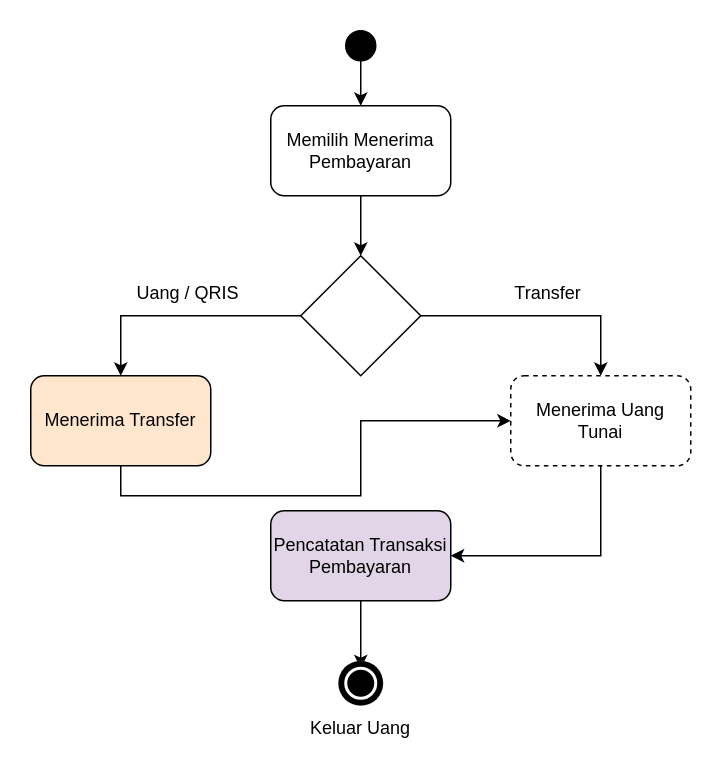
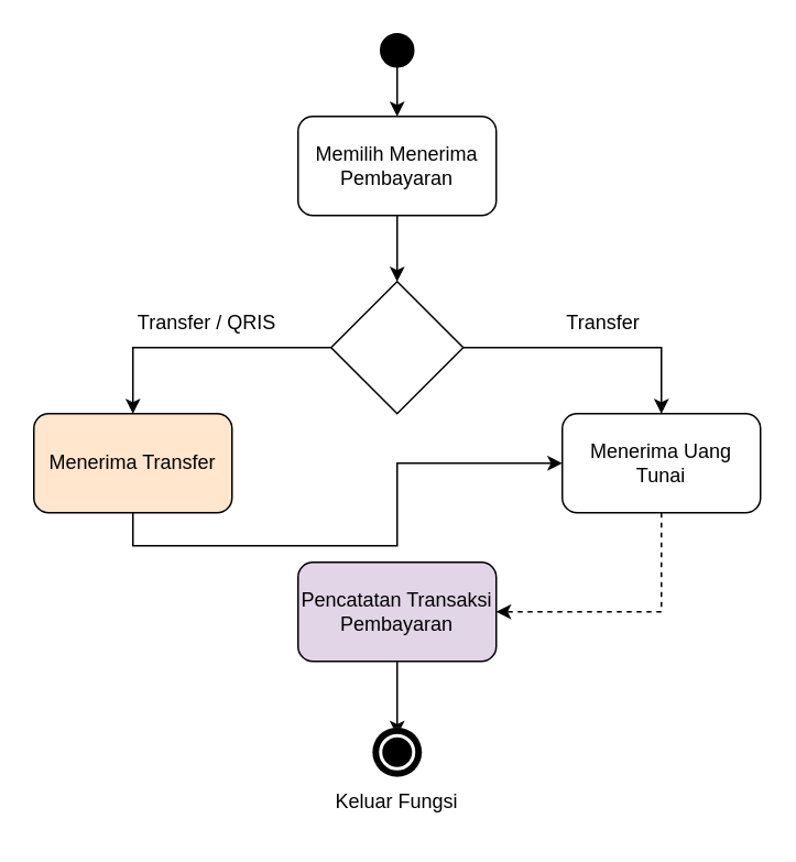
- <mxCell id="13" value="Uang / QRIS" style="text;html=1;align=center;verticalAlign=middle;whiteSpace=wrap;rounded=0;" vertex="1" parent="1"><mxGeometry x="80" y="180" width="90" height="30" as="geometry" /></mxCell>
+ <mxCell id="13" value="Transfer / QRIS" style="text;html=1;align=center;verticalAlign=middle;whiteSpace=wrap;rounded=0;" vertex="1" parent="1"><mxGeometry x="80" y="180" width="90" height="30" as="geometry" /></mxCell>
- <mxCell id="12" value="Menerima Uang Tunai" style="rounded=1;whiteSpace=wrap;html=1;dashed=1;" vertex="1" parent="1"><mxGeometry x="340" y="250" width="120" height="60" as="geometry" /></mxCell>
+ <mxCell id="12" value="Menerima Uang Tunai" style="rounded=1;whiteSpace=wrap;html=1;" vertex="1" parent="1"><mxGeometry x="340" y="250" width="120" height="60" as="geometry" /></mxCell>
- <mxCell id="11" style="edgeStyle=orthogonalEdgeStyle;rounded=0;orthogonalLoop=1;jettySize=auto;html=1;entryX=1;entryY=0.5;entryDx=0;entryDy=0;exitX=0.5;exitY=1;exitDx=0;exitDy=0;" edge="1" parent="1" source="12" target="16"><mxGeometry relative="1" as="geometry" /></mxCell>
+ <mxCell id="11" style="edgeStyle=orthogonalEdgeStyle;rounded=0;orthogonalLoop=1;jettySize=auto;html=1;entryX=1;entryY=0.5;entryDx=0;entryDy=0;exitX=0.5;exitY=1;exitDx=0;exitDy=0;dashed=1;" edge="1" parent="1" source="12" target="16"><mxGeometry relative="1" as="geometry" /></mxCell>
- <mxCell id="21" value="Keluar Uang" style="text;html=1;align=center;verticalAlign=middle;whiteSpace=wrap;rounded=0;" vertex="1" parent="17"><mxGeometry y="30" width="80" height="30" as="geometry" /></mxCell>
+ <mxCell id="21" value="Keluar Fungsi" style="text;html=1;align=center;verticalAlign=middle;whiteSpace=wrap;rounded=0;" vertex="1" parent="17"><mxGeometry y="30" width="80" height="30" as="geometry" /></mxCell>
